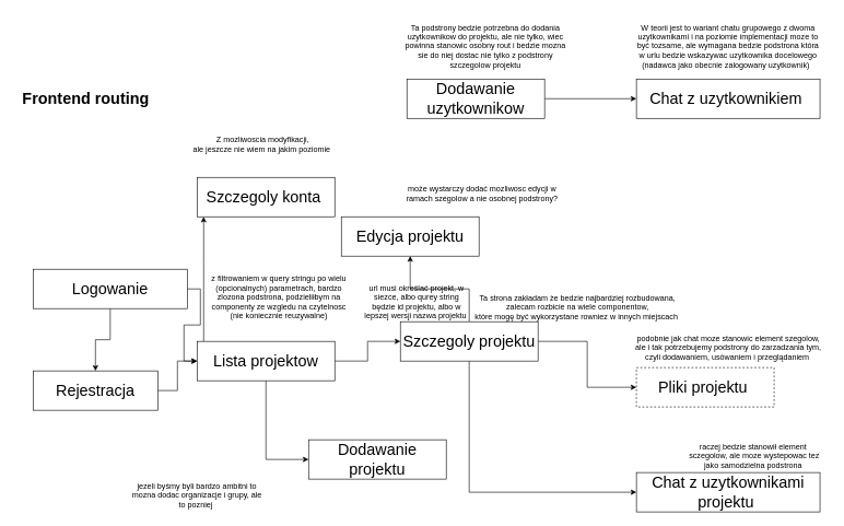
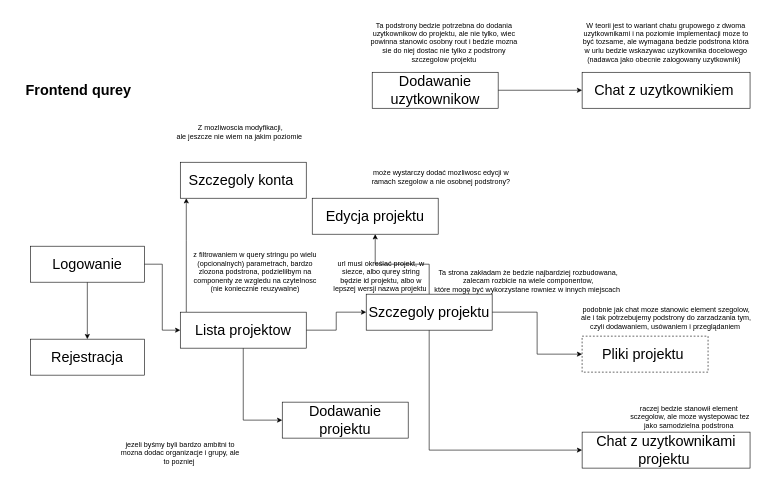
- <mxCell id="2" value="&lt;font style=&quot;font-size: 24px;&quot;&gt;&lt;b&gt;Frontend routing&lt;/b&gt;&lt;/font&gt;" style="text;html=1;align=center;verticalAlign=middle;resizable=0;points=[];autosize=1;strokeColor=none;fillColor=none;" vertex="1" parent="1"><mxGeometry x="20" y="130" width="220" height="40" as="geometry" /></mxCell>
+ <mxCell id="2" value="&lt;font style=&quot;font-size: 24px;&quot;&gt;&lt;b&gt;Frontend qurey&lt;/b&gt;&lt;/font&gt;" style="text;html=1;align=center;verticalAlign=middle;resizable=0;points=[];autosize=1;strokeColor=none;fillColor=none;" vertex="1" parent="1"><mxGeometry x="20" y="130" width="220" height="40" as="geometry" /></mxCell>
- <mxCell id="5" value="Logowanie" style="rounded=0;whiteSpace=wrap;html=1;fontSize=24;" vertex="1" parent="1"><mxGeometry x="50" y="410" width="235" height="60" as="geometry" /></mxCell>
+ <mxCell id="5" value="Logowanie" style="rounded=0;whiteSpace=wrap;html=1;fontSize=24;" vertex="1" parent="1"><mxGeometry x="50" y="410" width="190" height="60" as="geometry" /></mxCell>
- <mxCell id="6" style="edgeStyle=orthogonalEdgeStyle;rounded=0;orthogonalLoop=1;jettySize=auto;html=1;entryX=0;entryY=0.5;entryDx=0;entryDy=0;fontSize=24;" edge="1" parent="1" source="7" target="11"><mxGeometry relative="1" as="geometry" /></mxCell>
